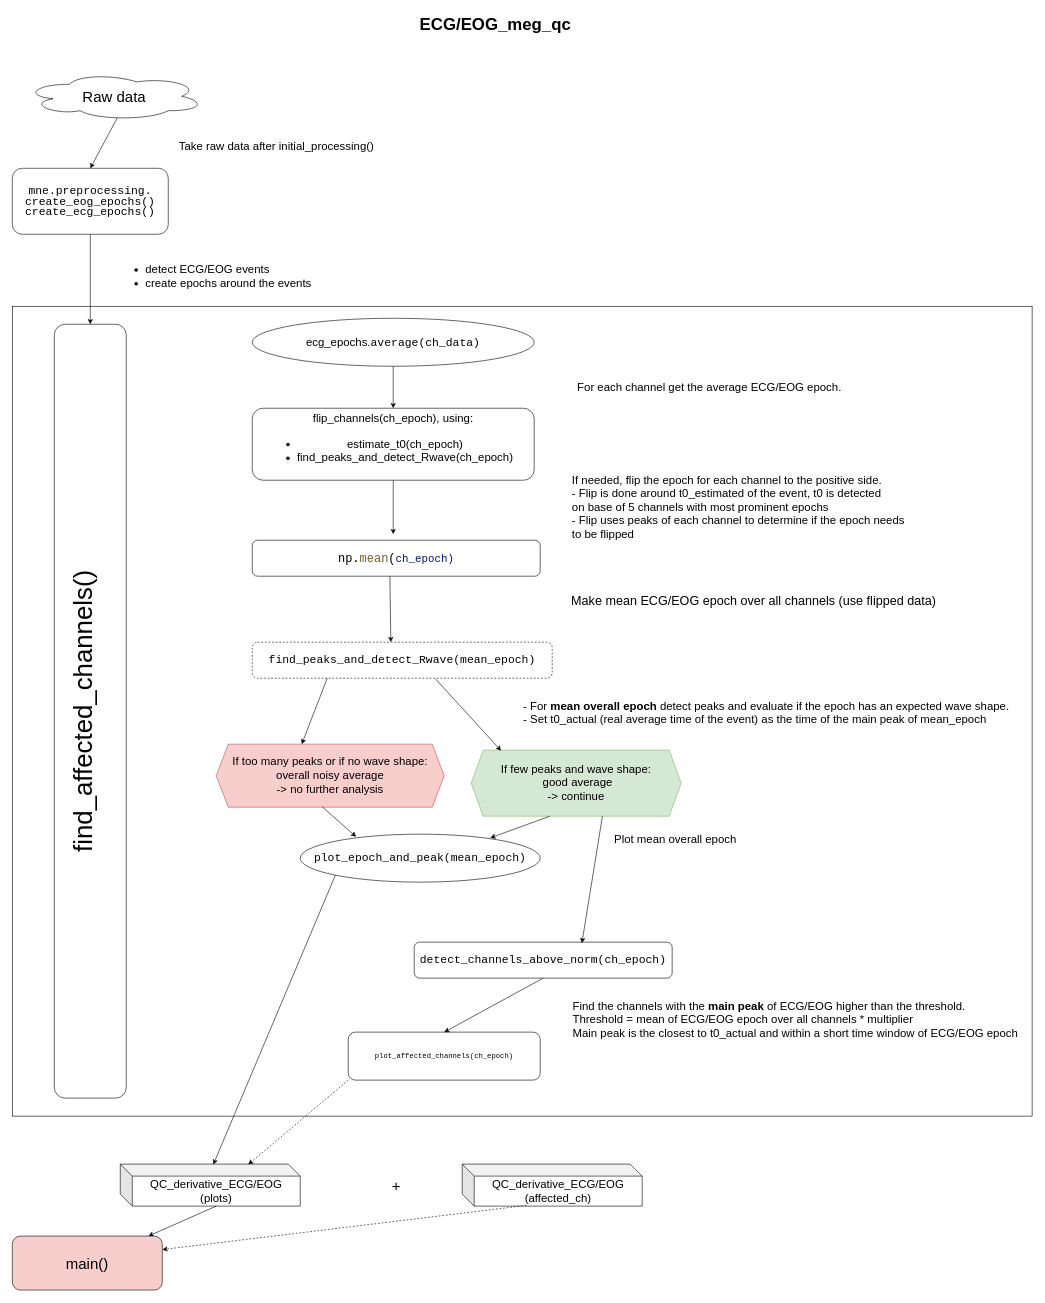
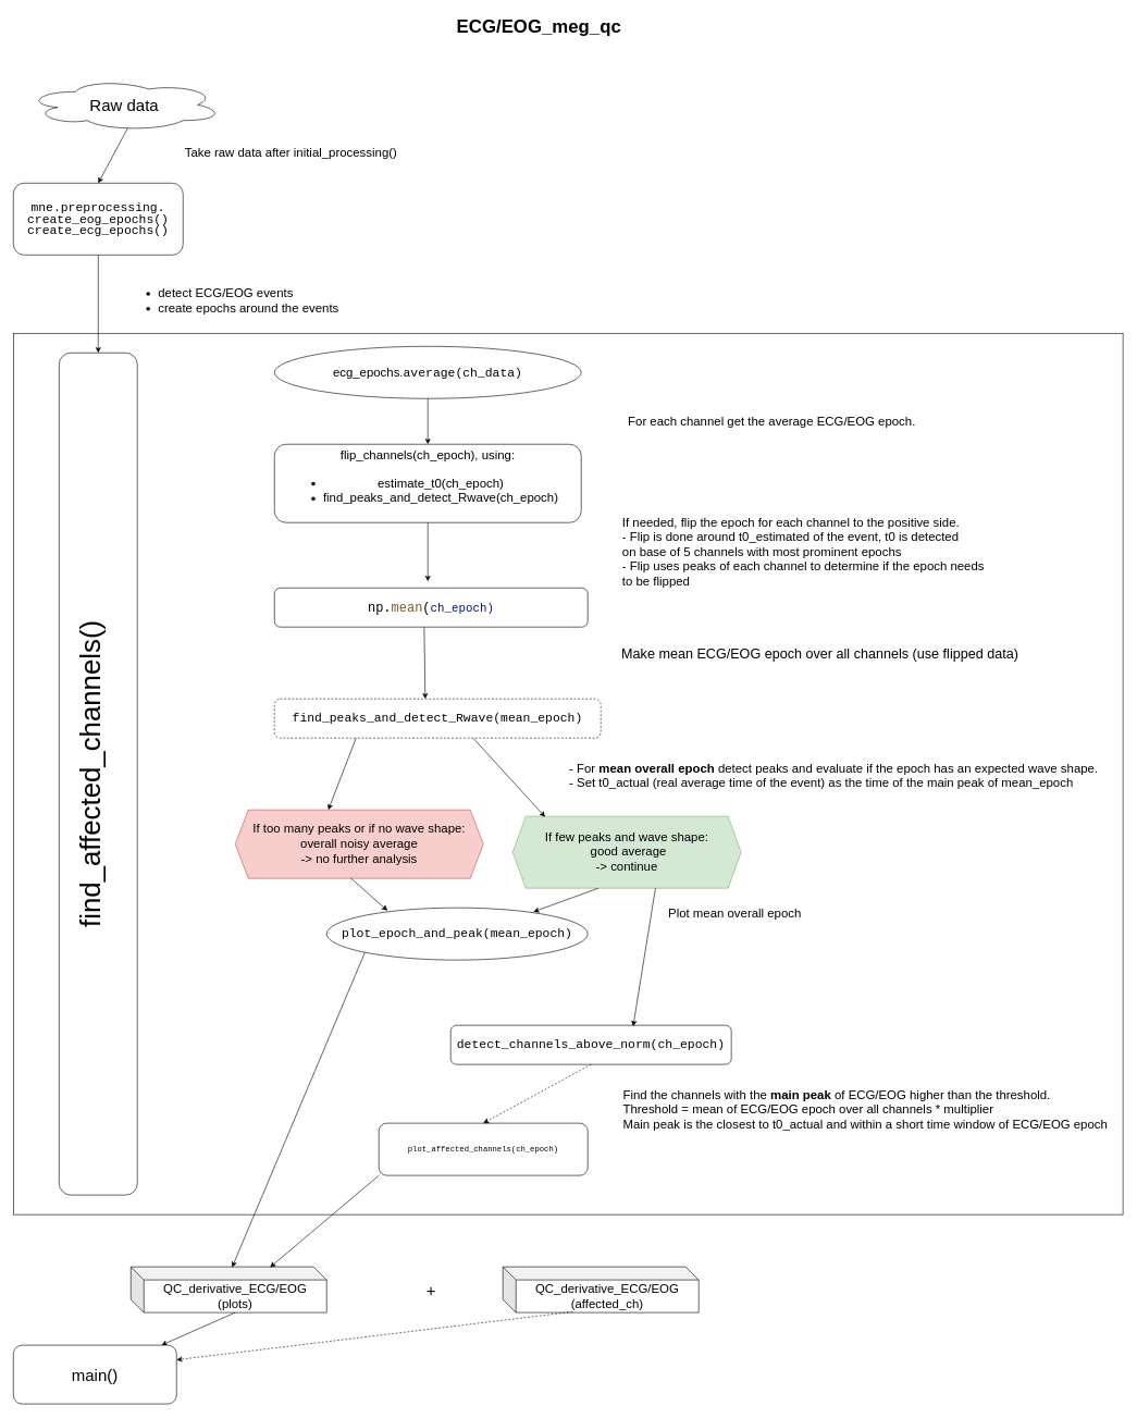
- <mxCell id="41" value="&lt;font style=&quot;font-size: 19px;&quot;&gt;Take raw data after initial_processing()&lt;/font&gt;" style="text;html=1;align=center;verticalAlign=middle;resizable=0;points=[];autosize=1;strokeColor=none;fillColor=none;fontSize=25;fontFamily=Helvetica;" vertex="1" parent="1"><mxGeometry x="285" y="220" width="350" height="40" as="geometry" /></mxCell>
+ <mxCell id="41" value="&lt;font style=&quot;font-size: 19px;&quot;&gt;Take raw data after initial_processing()&lt;/font&gt;" style="text;html=1;align=center;verticalAlign=middle;resizable=0;points=[];autosize=1;strokeColor=none;fillColor=none;fontSize=25;fontFamily=Helvetica;" vertex="1" parent="1"><mxGeometry x="270" y="210" width="350" height="40" as="geometry" /></mxCell>
- <mxCell id="31" value="" style="endArrow=classic;html=1;rounded=0;fontFamily=Helvetica;fontSize=19;entryX=0.5;entryY=0;entryDx=0;entryDy=0;exitX=0.5;exitY=1;exitDx=0;exitDy=0;" edge="1" parent="1" source="28" target="30"><mxGeometry width="50" height="50" relative="1" as="geometry"><mxPoint x="910" y="1670" as="sourcePoint" /><mxPoint x="960" y="1590" as="targetPoint" /></mxGeometry></mxCell>
+ <mxCell id="31" value="" style="endArrow=classic;html=1;rounded=0;fontFamily=Helvetica;fontSize=19;entryX=0.5;entryY=0;entryDx=0;entryDy=0;exitX=0.5;exitY=1;exitDx=0;exitDy=0;dashed=1;" edge="1" parent="1" source="28" target="30"><mxGeometry width="50" height="50" relative="1" as="geometry"><mxPoint x="910" y="1670" as="sourcePoint" /><mxPoint x="960" y="1590" as="targetPoint" /></mxGeometry></mxCell>
- <mxCell id="37" value="" style="endArrow=classic;html=1;rounded=0;fontFamily=Helvetica;fontSize=25;entryX=0.711;entryY=0.01;entryDx=0;entryDy=0;entryPerimeter=0;exitX=0;exitY=1;exitDx=0;exitDy=0;dashed=1;" edge="1" parent="1" source="30" target="34"><mxGeometry width="50" height="50" relative="1" as="geometry"><mxPoint x="800" y="1840" as="sourcePoint" /><mxPoint x="960" y="1690" as="targetPoint" /></mxGeometry></mxCell>
+ <mxCell id="37" value="" style="endArrow=classic;html=1;rounded=0;fontFamily=Helvetica;fontSize=25;entryX=0.711;entryY=0.01;entryDx=0;entryDy=0;entryPerimeter=0;exitX=0;exitY=1;exitDx=0;exitDy=0;" edge="1" parent="1" source="30" target="34"><mxGeometry width="50" height="50" relative="1" as="geometry"><mxPoint x="800" y="1840" as="sourcePoint" /><mxPoint x="960" y="1690" as="targetPoint" /></mxGeometry></mxCell>
- <mxCell id="39" value="main()" style="rounded=1;whiteSpace=wrap;html=1;fontFamily=Helvetica;fontSize=25;fillColor=#f8cecc;" vertex="1" parent="1"><mxGeometry x="20" y="2060" width="250" height="90" as="geometry" /></mxCell>
+ <mxCell id="39" value="main()" style="rounded=1;whiteSpace=wrap;html=1;fontFamily=Helvetica;fontSize=25;" vertex="1" parent="1"><mxGeometry x="20" y="2060" width="250" height="90" as="geometry" /></mxCell>
